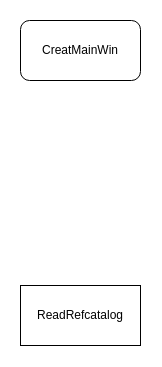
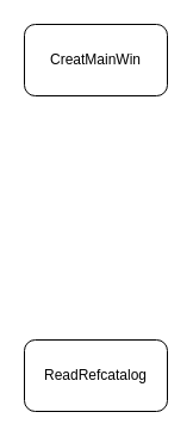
- <mxCell id="3" value="ReadRefcatalog" style="whiteSpace=wrap;html=1;rounded=0;" vertex="1" parent="1"><mxGeometry x="20" y="285" width="120" height="60" as="geometry" /></mxCell>
+ <mxCell id="3" value="ReadRefcatalog" style="rounded=1;whiteSpace=wrap;html=1;" vertex="1" parent="1"><mxGeometry x="20" y="285" width="120" height="60" as="geometry" /></mxCell>
